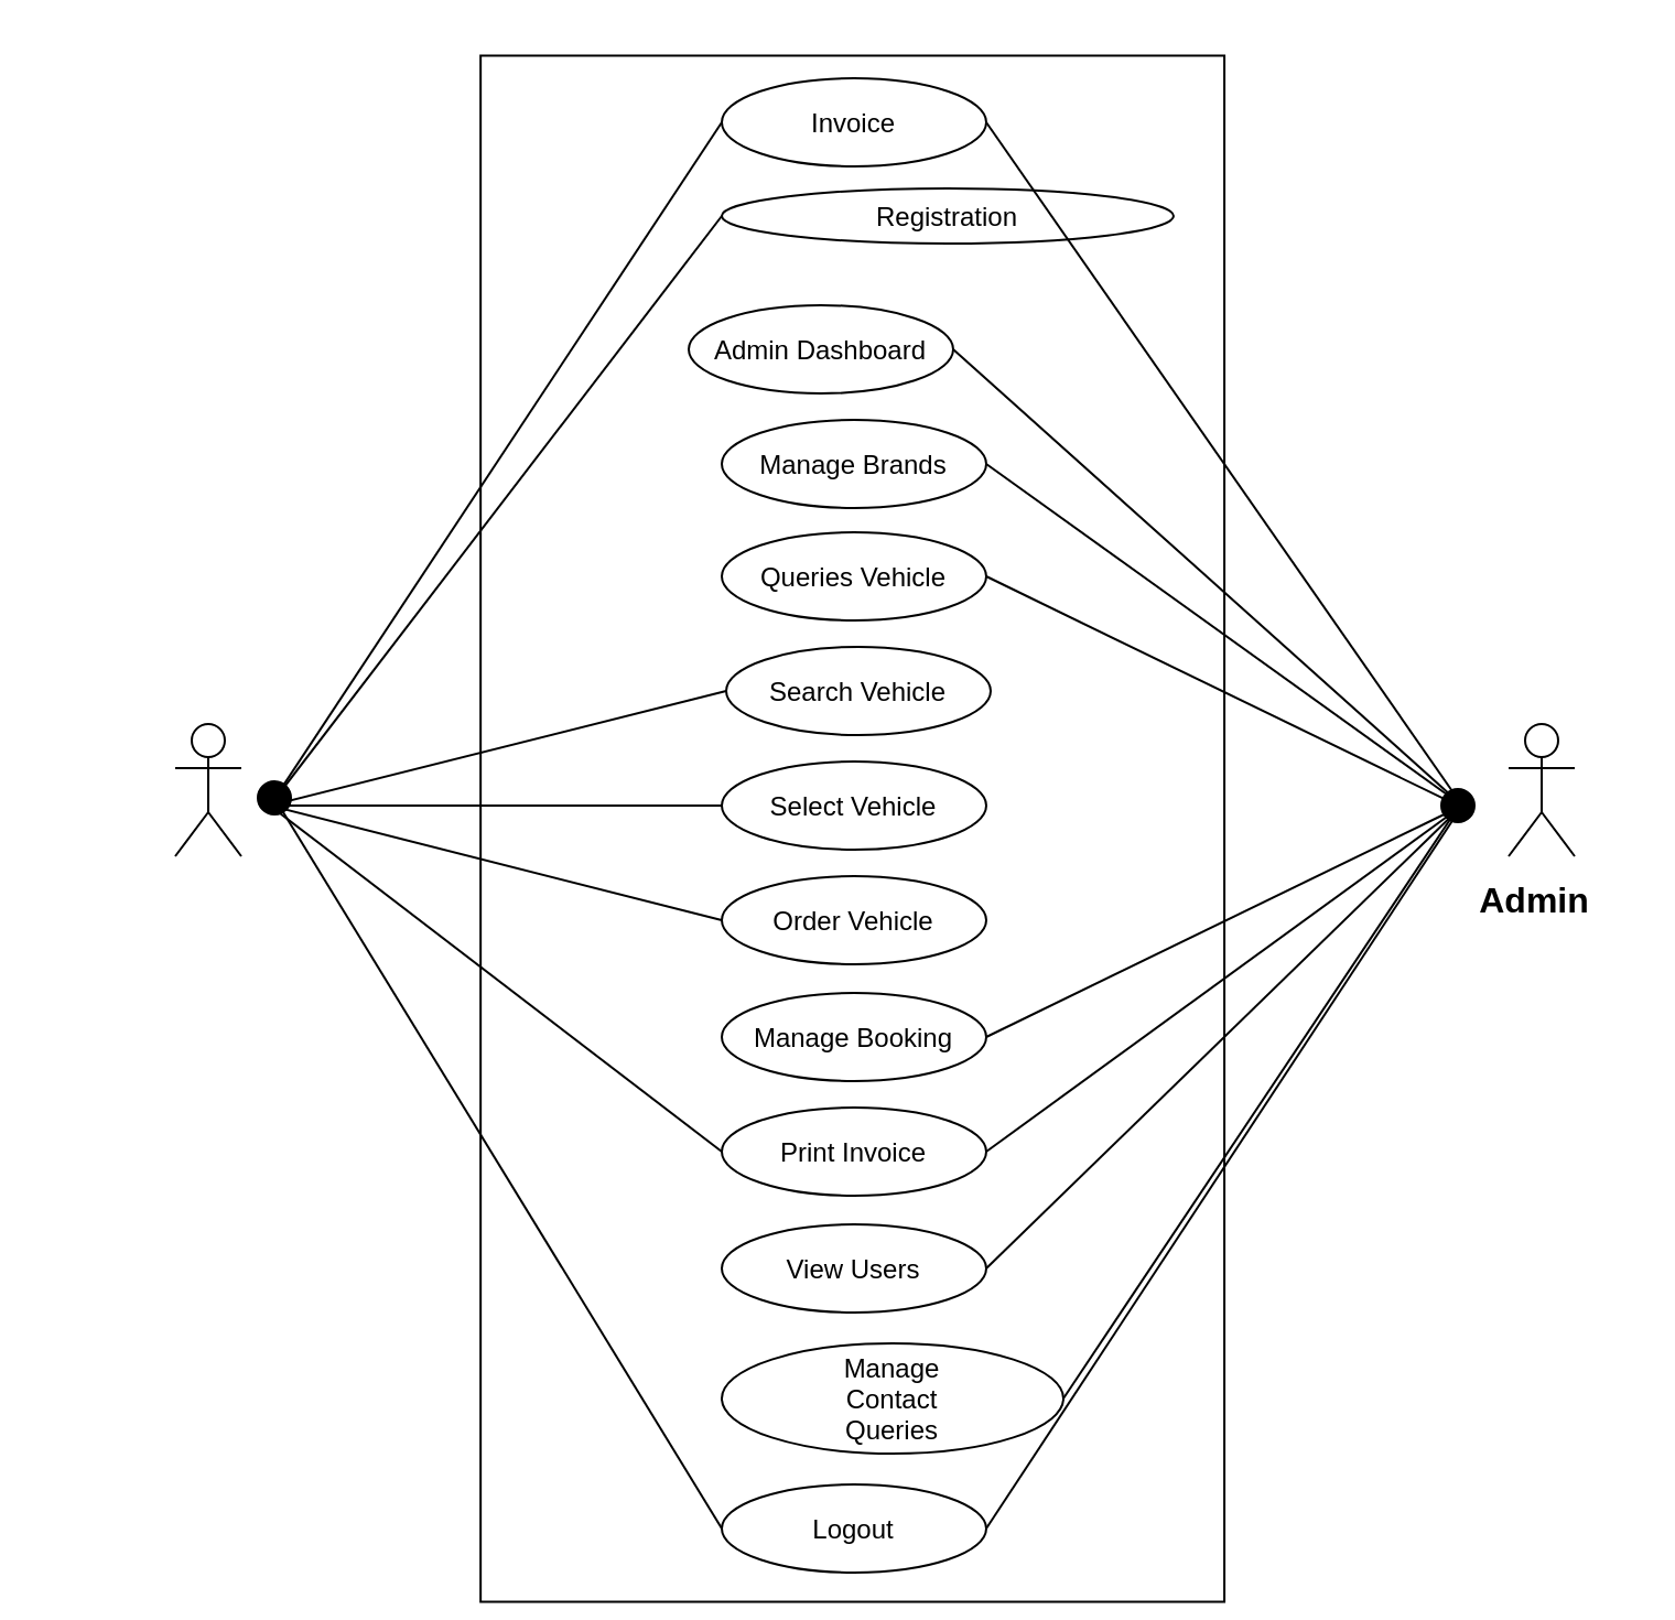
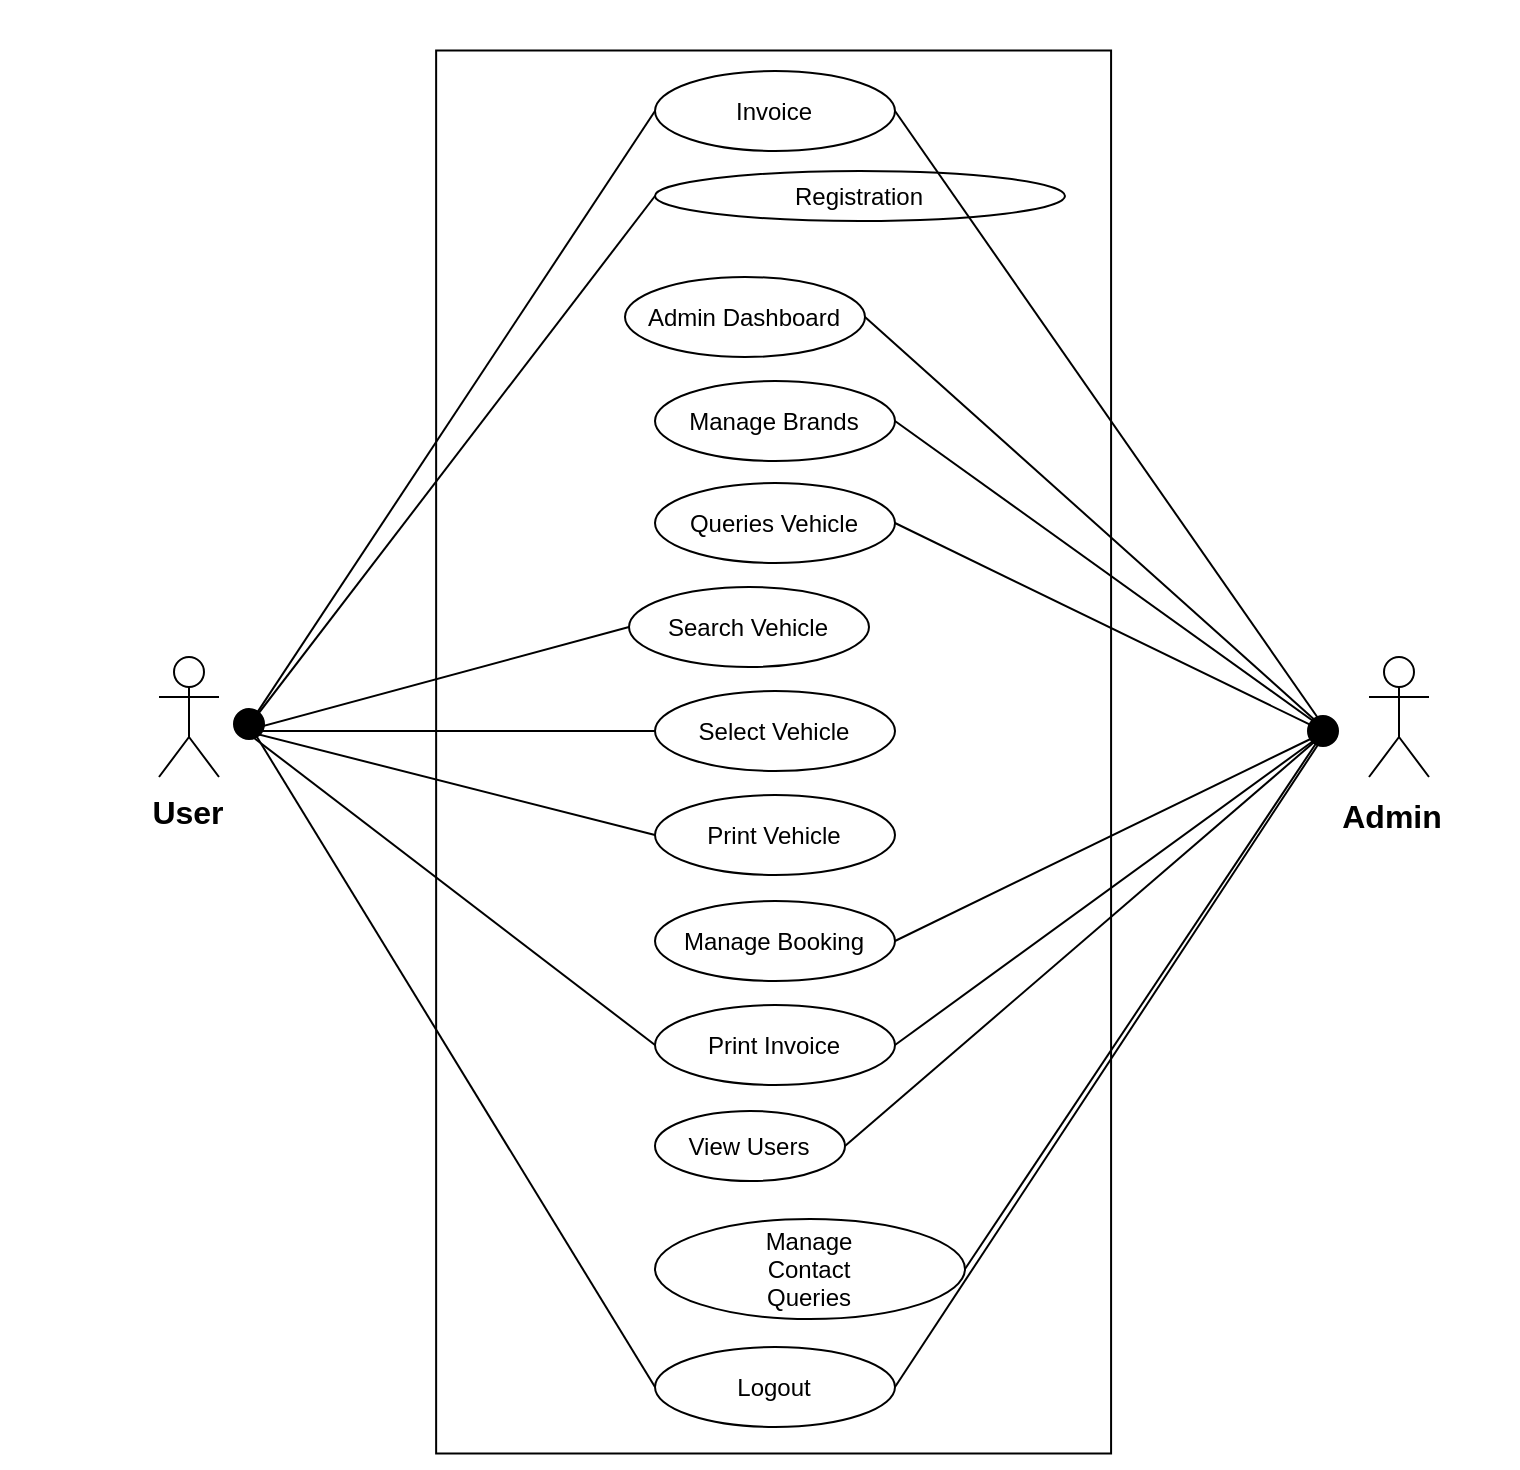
- <mxCell id="4" value="Search Vehicle" style="ellipse" parent="1" vertex="1"><mxGeometry x="314" y="278" width="120" height="40" as="geometry" /></mxCell>
+ <mxCell id="4" value="Search Vehicle" style="ellipse" parent="1" vertex="1"><mxGeometry x="299" y="278" width="120" height="40" as="geometry" /></mxCell>
+ <mxCell id="34" value="&lt;b&gt;User&lt;/b&gt;" style="text;strokeColor=none;fillColor=none;html=1;align=center;verticalAlign=middle;whiteSpace=wrap;rounded=0;fontSize=16;" parent="1" vertex="1"><mxGeometry x="49" y="376" width="60" height="30" as="geometry" /></mxCell>
- <mxCell id="7" value="Order Vehicle" style="ellipse" parent="1" vertex="1"><mxGeometry x="312" y="382" width="120" height="40" as="geometry" /></mxCell>
+ <mxCell id="7" value="Print Vehicle" style="ellipse" parent="1" vertex="1"><mxGeometry x="312" y="382" width="120" height="40" as="geometry" /></mxCell>
- <mxCell id="21" value="View Users" style="ellipse" parent="1" vertex="1"><mxGeometry x="312" y="540" width="120" height="40" as="geometry" /></mxCell>
+ <mxCell id="21" value="View Users" style="ellipse" parent="1" vertex="1"><mxGeometry x="312" y="540" width="95" height="35" as="geometry" /></mxCell>
